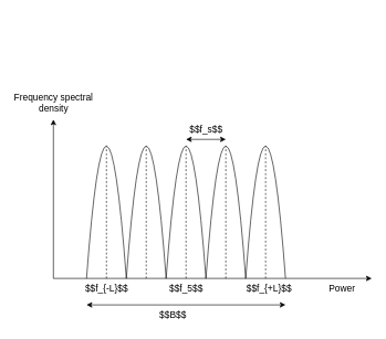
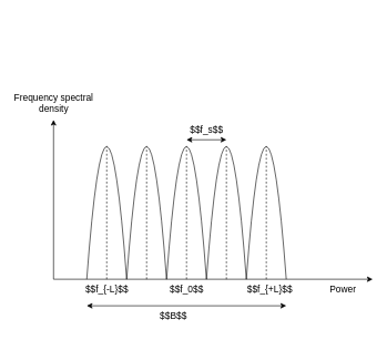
- <mxCell id="6" value="$$f_5$$" style="text;html=1;align=center;verticalAlign=middle;resizable=0;points=[];autosize=1;strokeColor=none;fillColor=none;strokeWidth=1;fontSize=14;" parent="1" vertex="1"><mxGeometry x="245" y="420" width="70" height="30" as="geometry" /></mxCell>
+ <mxCell id="6" value="$$f_0$$" style="text;html=1;align=center;verticalAlign=middle;resizable=0;points=[];autosize=1;strokeColor=none;fillColor=none;strokeWidth=1;fontSize=14;" parent="1" vertex="1"><mxGeometry x="245" y="420" width="70" height="30" as="geometry" /></mxCell>
